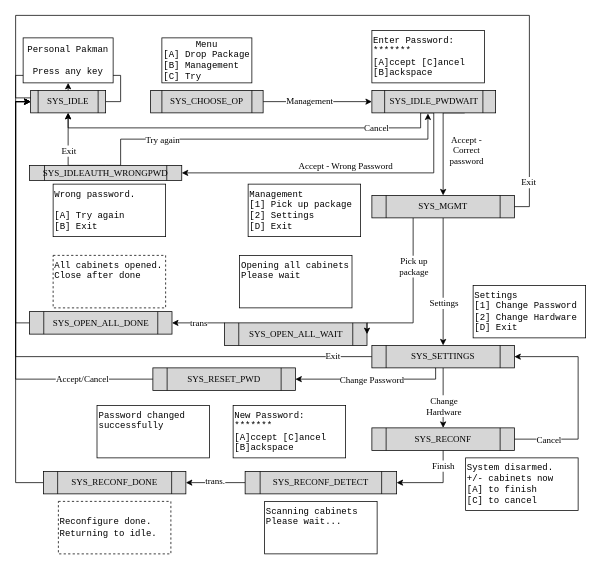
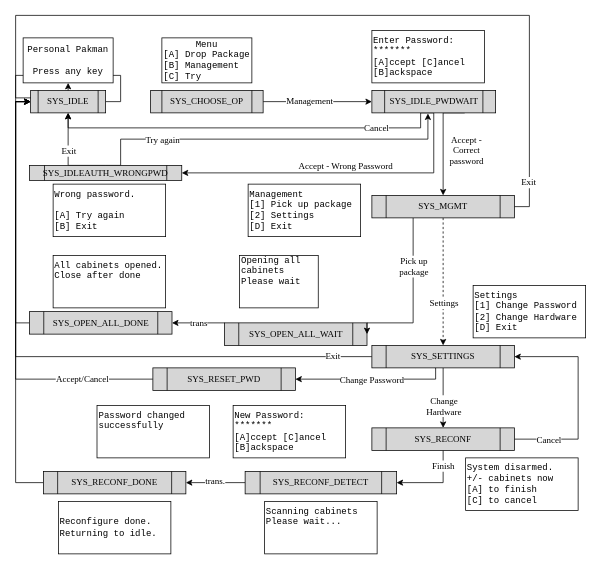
- <mxCell id="39" style="edgeStyle=orthogonalEdgeStyle;rounded=0;orthogonalLoop=1;jettySize=auto;html=1;fontFamily=Lucida Console;" parent="1" source="43" target="27" edge="1"><mxGeometry relative="1" as="geometry" /></mxCell>
+ <mxCell id="39" style="edgeStyle=orthogonalEdgeStyle;rounded=0;orthogonalLoop=1;jettySize=auto;html=1;fontFamily=Lucida Console;dashed=1;" parent="1" source="43" target="27" edge="1"><mxGeometry relative="1" as="geometry" /></mxCell>
- <mxCell id="46" value="All cabinets opened.&lt;br&gt;Close after done&lt;br&gt;&lt;br&gt;&lt;br&gt;" style="rounded=0;whiteSpace=wrap;html=1;align=left;fontFamily=Courier New;dashed=1;" parent="1" vertex="1"><mxGeometry x="70" y="340" width="150" height="70" as="geometry" /></mxCell>
+ <mxCell id="46" value="All cabinets opened.&lt;br&gt;Close after done&lt;br&gt;&lt;br&gt;&lt;br&gt;" style="rounded=0;whiteSpace=wrap;html=1;align=left;fontFamily=Courier New;" parent="1" vertex="1"><mxGeometry x="70" y="340" width="150" height="70" as="geometry" /></mxCell>
- <mxCell id="20" value="Opening all cabinets&lt;br&gt;Please wait&lt;br&gt;&lt;br&gt;&lt;br&gt;" style="rounded=0;whiteSpace=wrap;html=1;align=left;fontFamily=Courier New;" parent="1" vertex="1"><mxGeometry x="318.5" y="340" width="150" height="70" as="geometry" /></mxCell>
+ <mxCell id="20" value="Opening all cabinets&lt;br&gt;Please wait&lt;br&gt;&lt;br&gt;&lt;br&gt;" style="rounded=0;whiteSpace=wrap;html=1;align=left;fontFamily=Courier New;" parent="1" vertex="1"><mxGeometry x="318.5" y="340" width="105" height="70" as="geometry" /></mxCell>
- <mxCell id="63" value="&lt;div&gt;Reconfigure done.&lt;/div&gt;&lt;div&gt;Returning to idle.&lt;/div&gt;" style="rounded=0;whiteSpace=wrap;html=1;align=left;fontFamily=Courier New;dashed=1;" parent="1" vertex="1"><mxGeometry x="77" y="668" width="150" height="70" as="geometry" /></mxCell>
+ <mxCell id="63" value="&lt;div&gt;Reconfigure done.&lt;/div&gt;&lt;div&gt;Returning to idle.&lt;/div&gt;" style="rounded=0;whiteSpace=wrap;html=1;align=left;fontFamily=Courier New;" parent="1" vertex="1"><mxGeometry x="77" y="668" width="150" height="70" as="geometry" /></mxCell>
